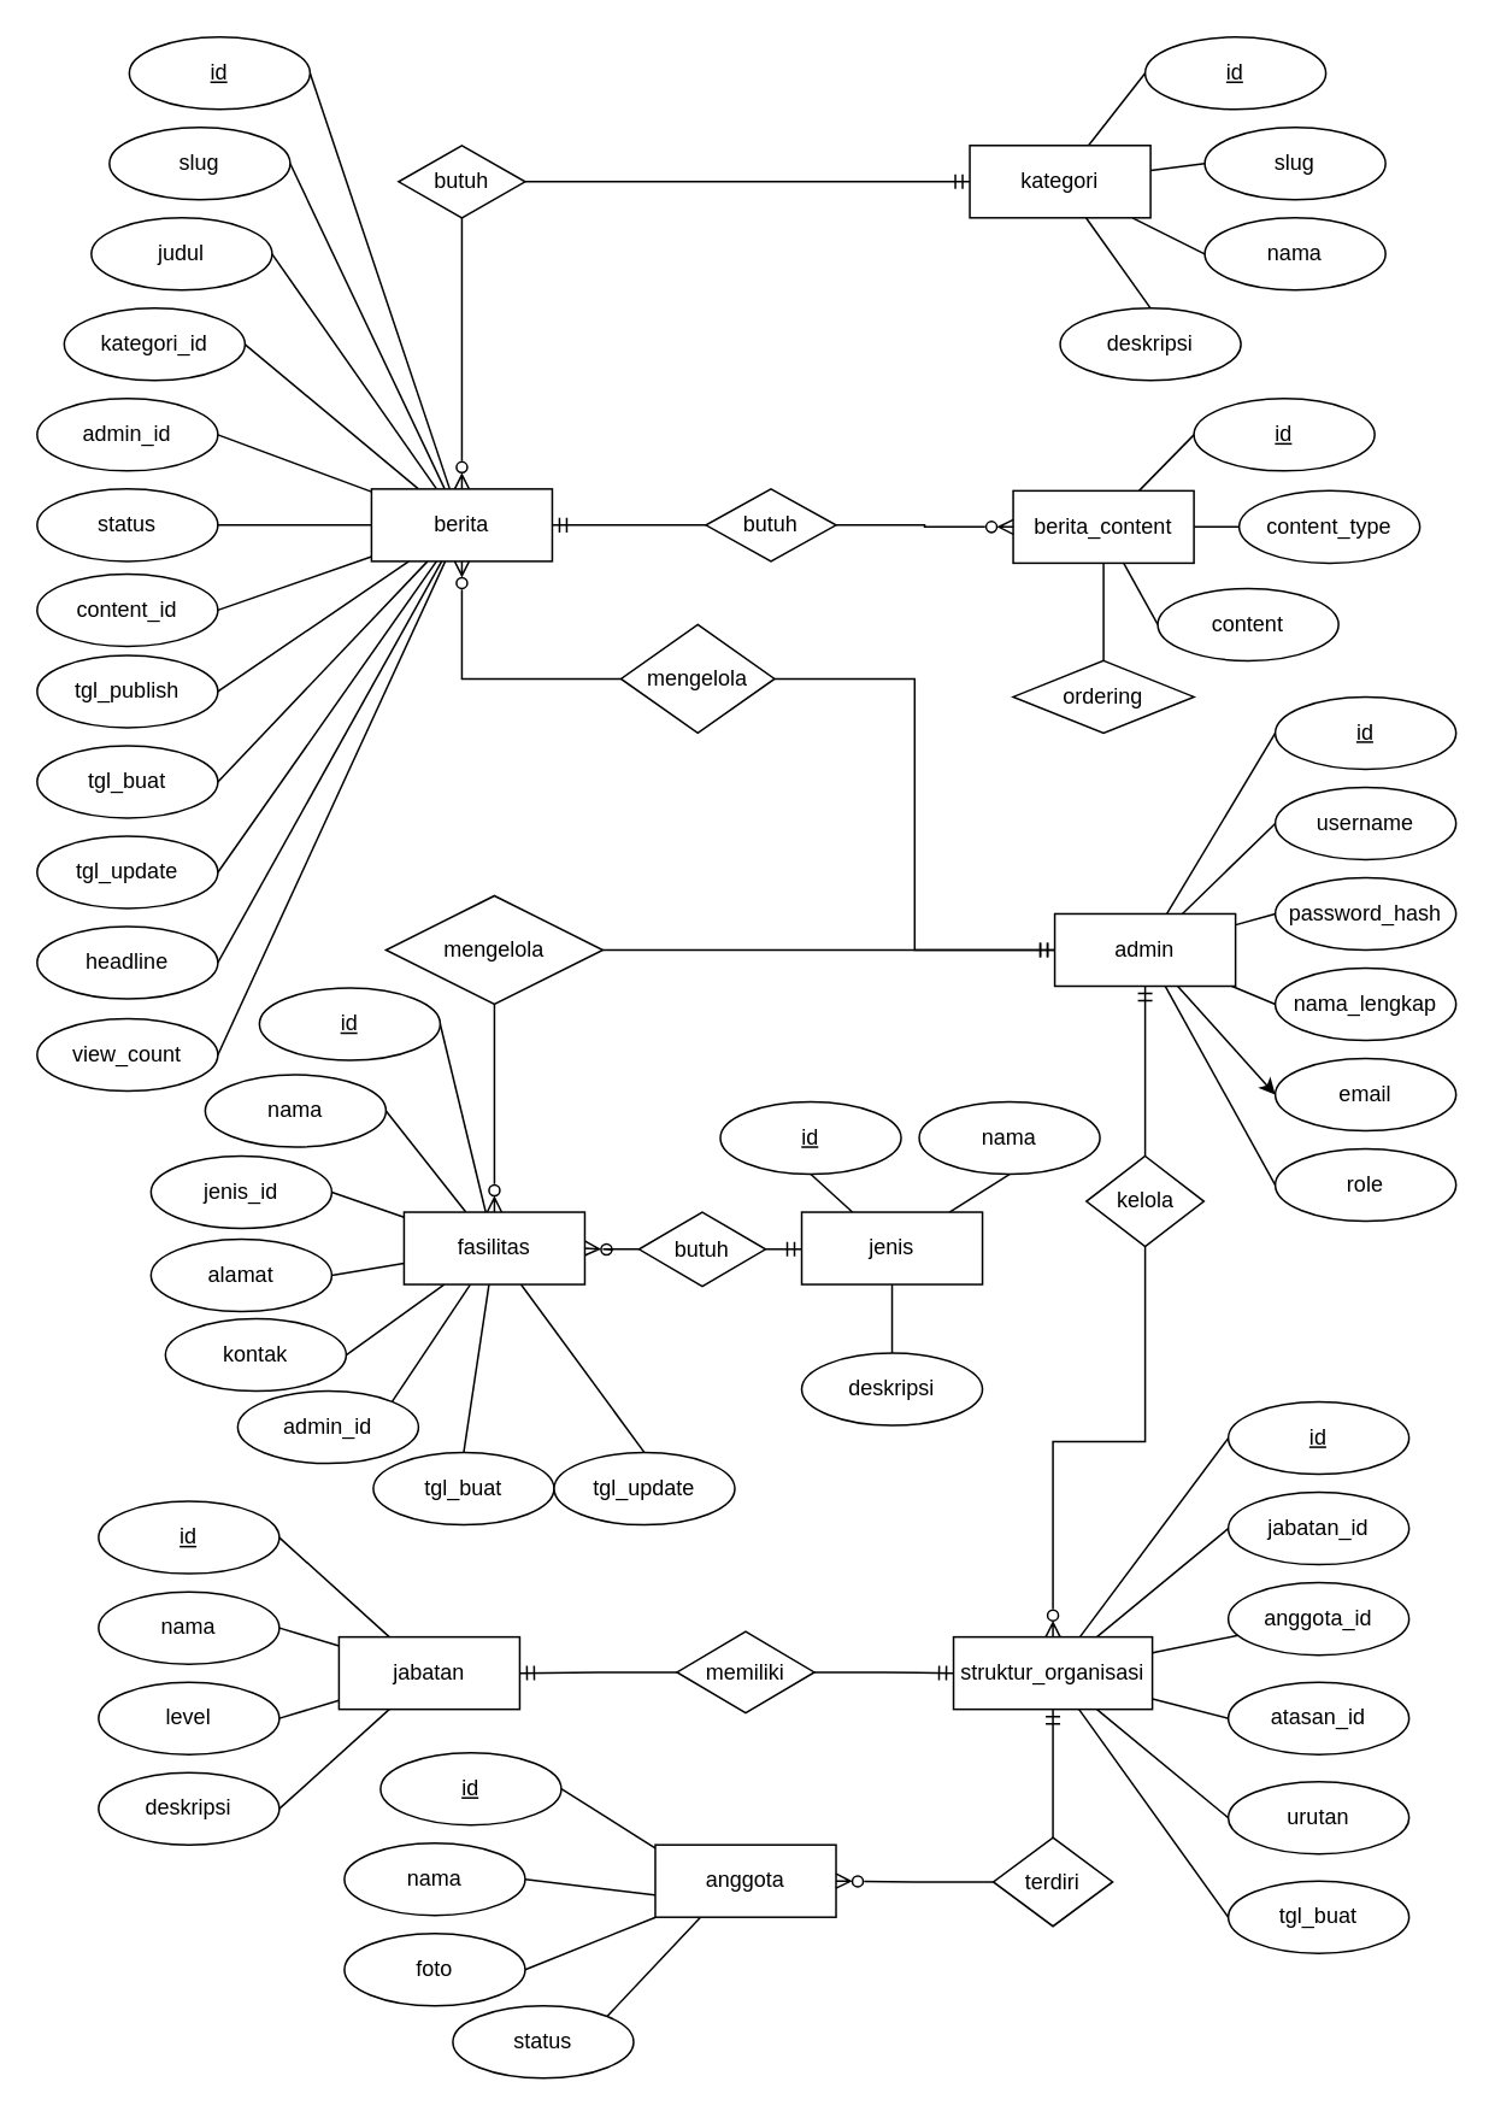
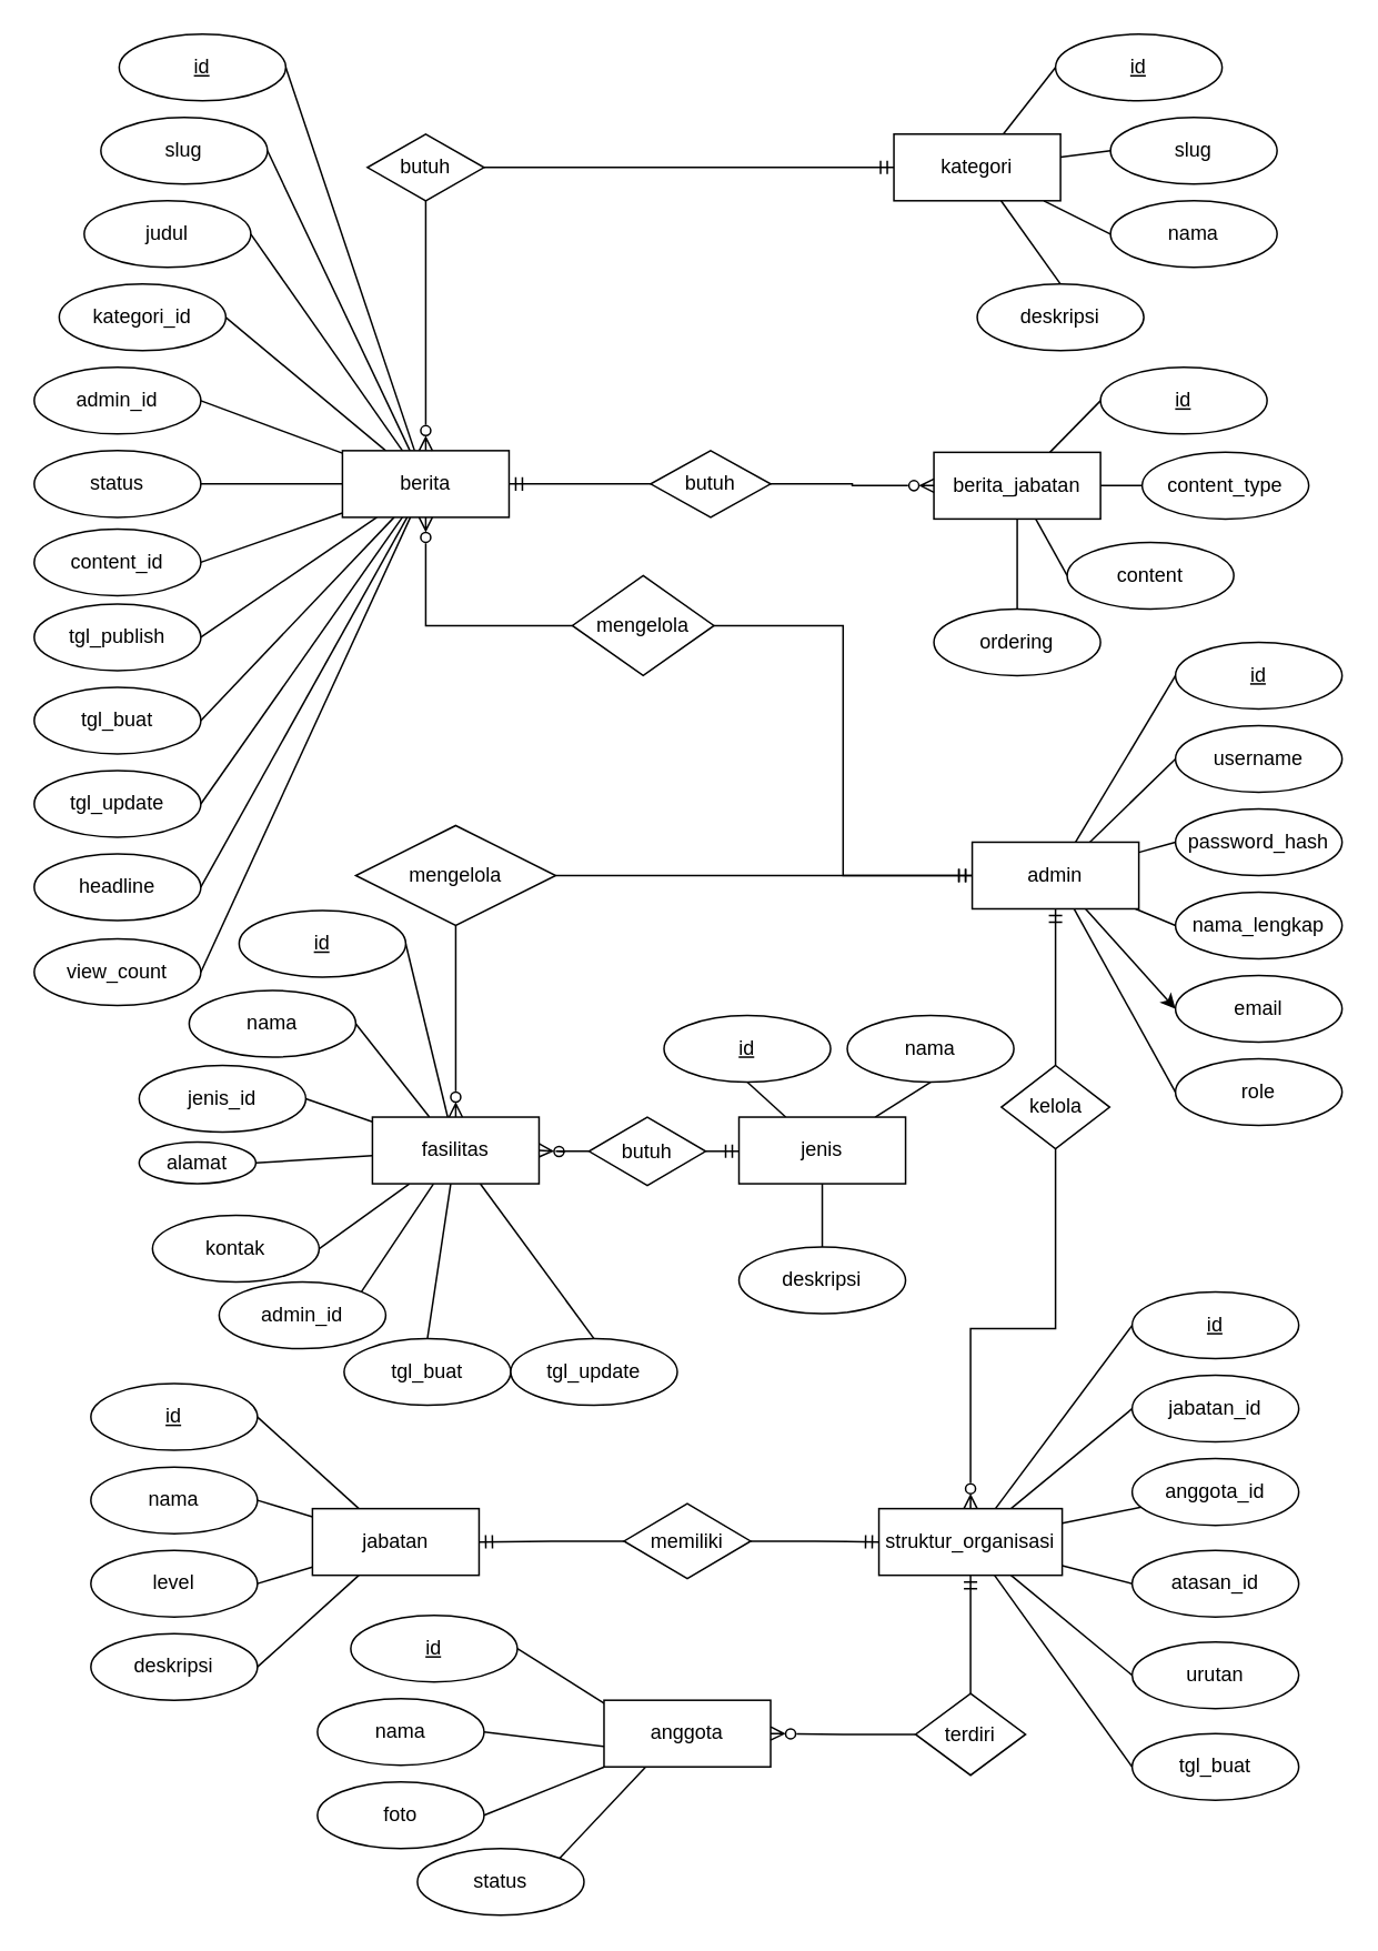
- <mxCell id="31" value="berita_content" style="whiteSpace=wrap;html=1;align=center;" vertex="1" parent="1"><mxGeometry x="560" y="271" width="100" height="40" as="geometry" /></mxCell>
+ <mxCell id="31" value="berita_jabatan" style="whiteSpace=wrap;html=1;align=center;" vertex="1" parent="1"><mxGeometry x="560" y="271" width="100" height="40" as="geometry" /></mxCell>
- <mxCell id="86" value="ordering" style="rhombus;whiteSpace=wrap;html=1;align=center;" vertex="1" parent="1"><mxGeometry x="560" y="365" width="100" height="40" as="geometry" /></mxCell>
+ <mxCell id="86" value="ordering" style="ellipse;whiteSpace=wrap;html=1;align=center;" vertex="1" parent="1"><mxGeometry x="560" y="365" width="100" height="40" as="geometry" /></mxCell>
- <mxCell id="90" value="alamat" style="ellipse;whiteSpace=wrap;html=1;align=center;" vertex="1" parent="1"><mxGeometry x="83" y="685" width="100" height="40" as="geometry" /></mxCell>
+ <mxCell id="90" value="alamat" style="ellipse;whiteSpace=wrap;html=1;align=center;" vertex="1" parent="1"><mxGeometry x="83" y="685" width="70" height="25" as="geometry" /></mxCell>
